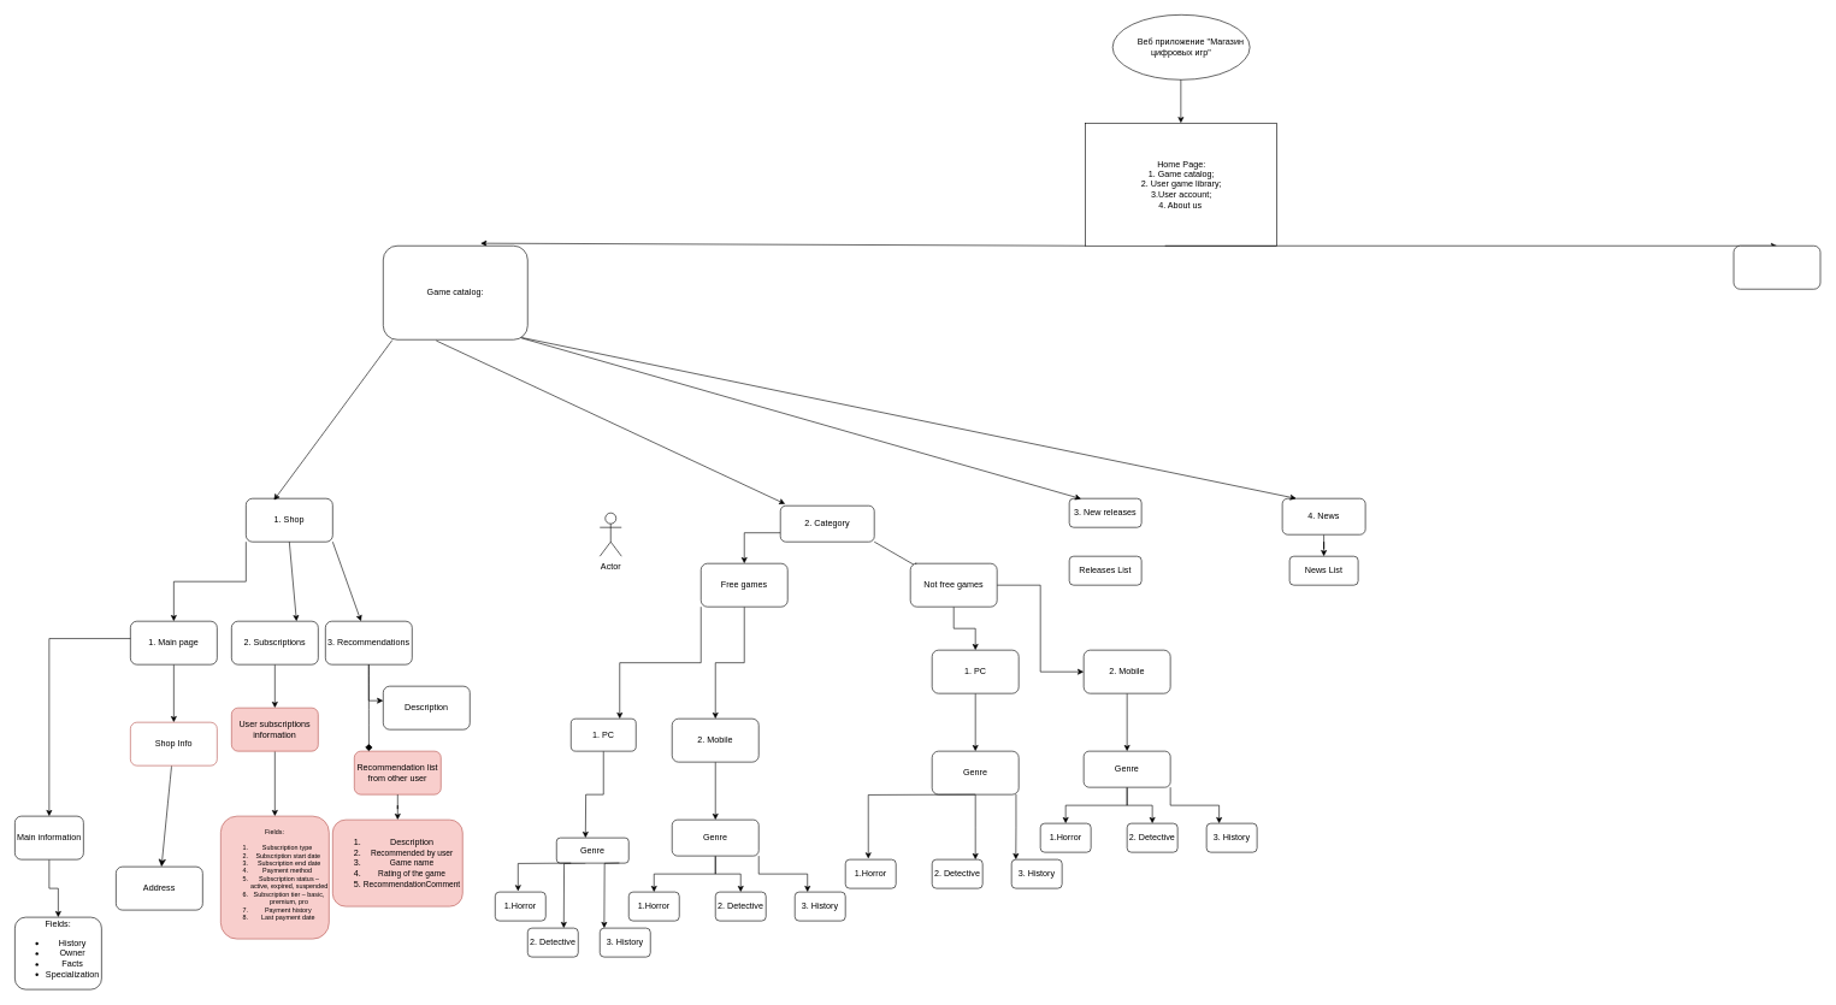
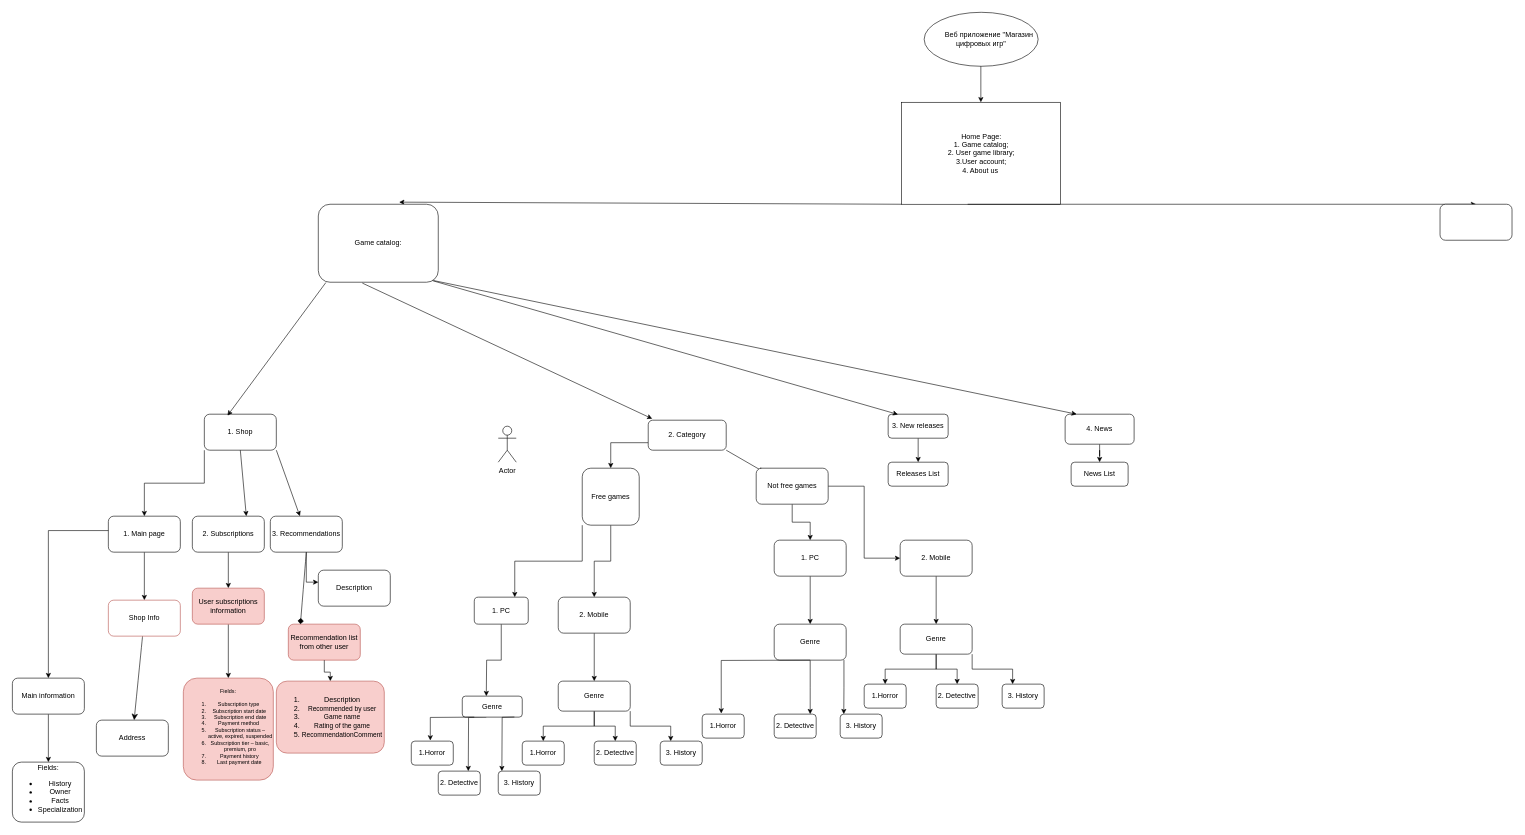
+ <mxCell id="11" value="" style="edgeStyle=orthogonalEdgeStyle;rounded=0;orthogonalLoop=1;jettySize=auto;html=1;" parent="1" source="12" target="39" edge="1"><mxGeometry relative="1" as="geometry" /></mxCell>
- <mxCell id="51" value="Free games" style="rounded=1;whiteSpace=wrap;html=1;" parent="1" vertex="1"><mxGeometry x="970" y="780" width="120" height="60" as="geometry" /></mxCell>
+ <mxCell id="51" value="Free games" style="rounded=1;whiteSpace=wrap;html=1;" parent="1" vertex="1"><mxGeometry x="970" y="780" width="95" height="95" as="geometry" /></mxCell>
- <mxCell id="79" value="Recommendation list from other user" style="rounded=1;whiteSpace=wrap;html=1;fillColor=#f8cecc;strokeColor=#b85450;" parent="1" vertex="1"><mxGeometry x="490" y="1040" width="120" height="60" as="geometry" /></mxCell>
+ <mxCell id="79" value="Recommendation list from other user" style="rounded=1;whiteSpace=wrap;html=1;fillColor=#f8cecc;strokeColor=#b85450;" parent="1" vertex="1"><mxGeometry x="480" y="1040" width="120" height="60" as="geometry" /></mxCell>
- <mxCell id="82" value="Main information" style="rounded=1;whiteSpace=wrap;html=1;" parent="1" vertex="1"><mxGeometry x="20" y="1130" width="95" height="60" as="geometry" /></mxCell>
+ <mxCell id="82" value="Main information" style="rounded=1;whiteSpace=wrap;html=1;" parent="1" vertex="1"><mxGeometry x="20" y="1130" width="120" height="60" as="geometry" /></mxCell>
